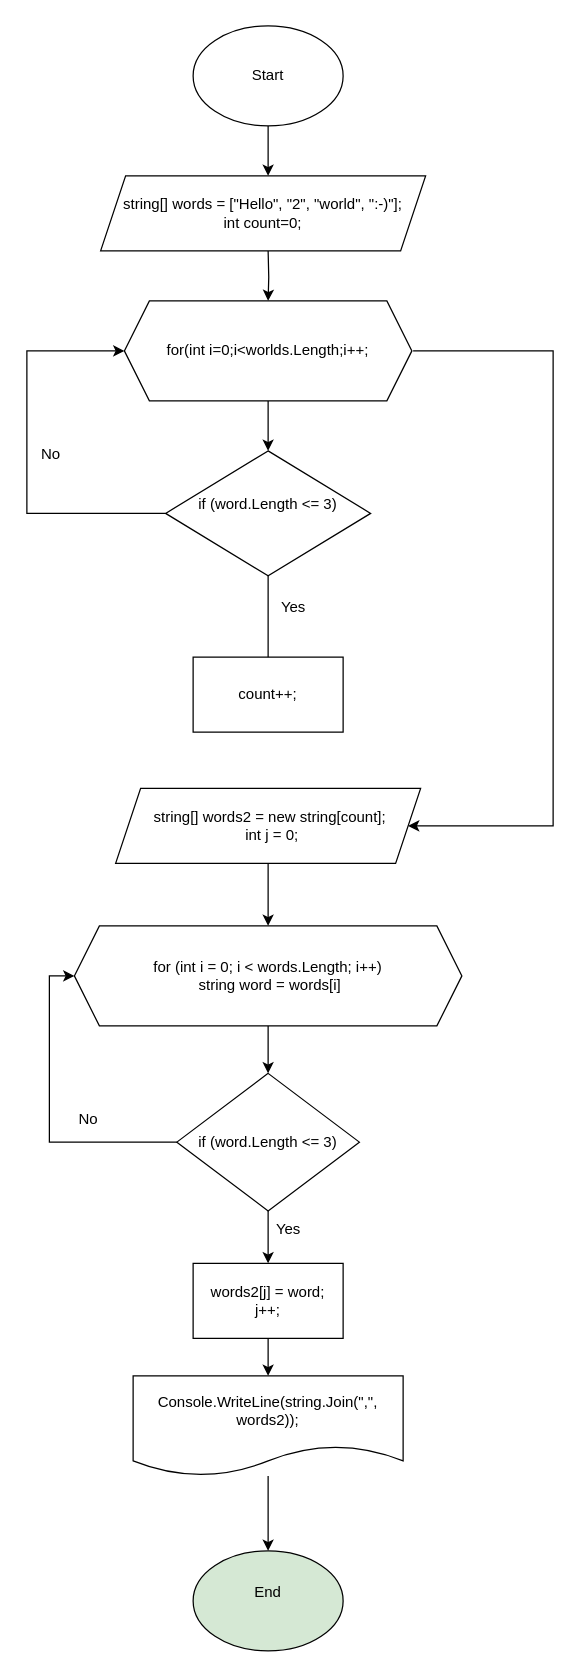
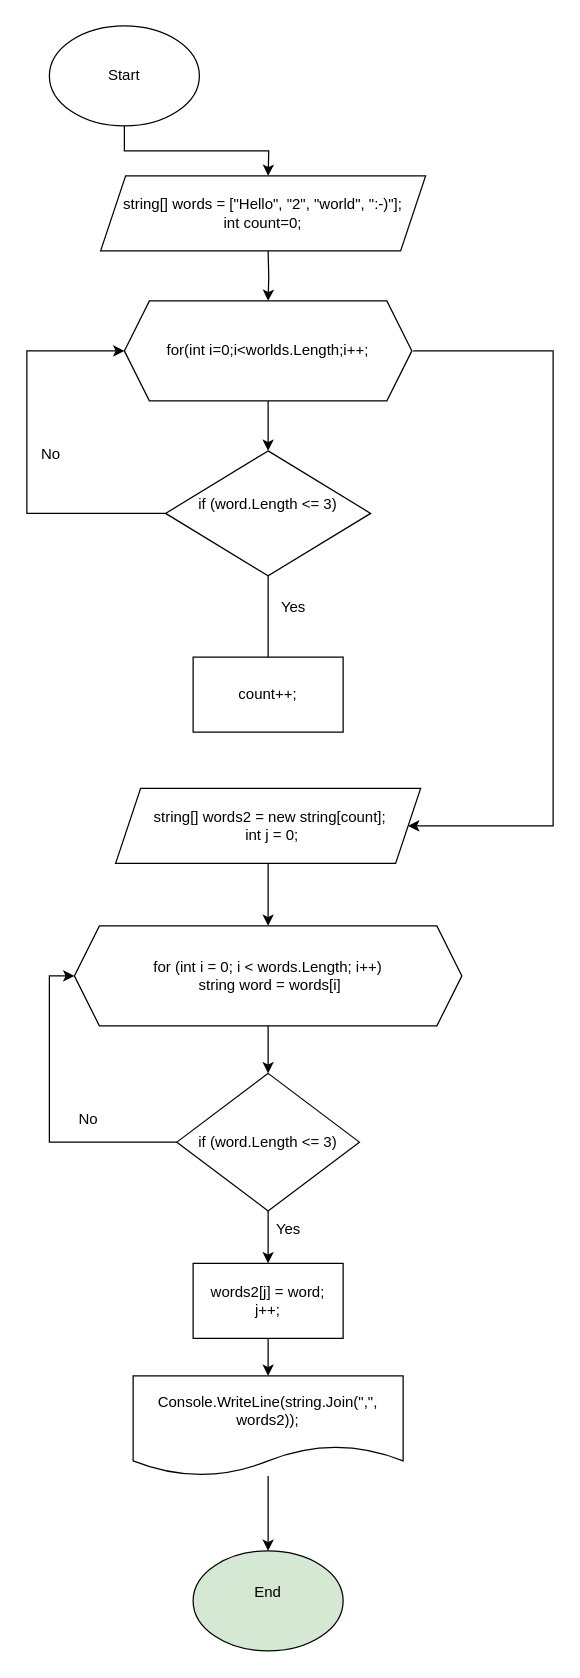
- <mxCell id="3" value="Start" style="ellipse;whiteSpace=wrap;html=1;" vertex="1" parent="1"><mxGeometry x="154" y="20" width="120" height="80" as="geometry" /></mxCell>
+ <mxCell id="3" value="Start" style="ellipse;whiteSpace=wrap;html=1;" vertex="1" parent="1"><mxGeometry x="39" y="20" width="120" height="80" as="geometry" /></mxCell>
